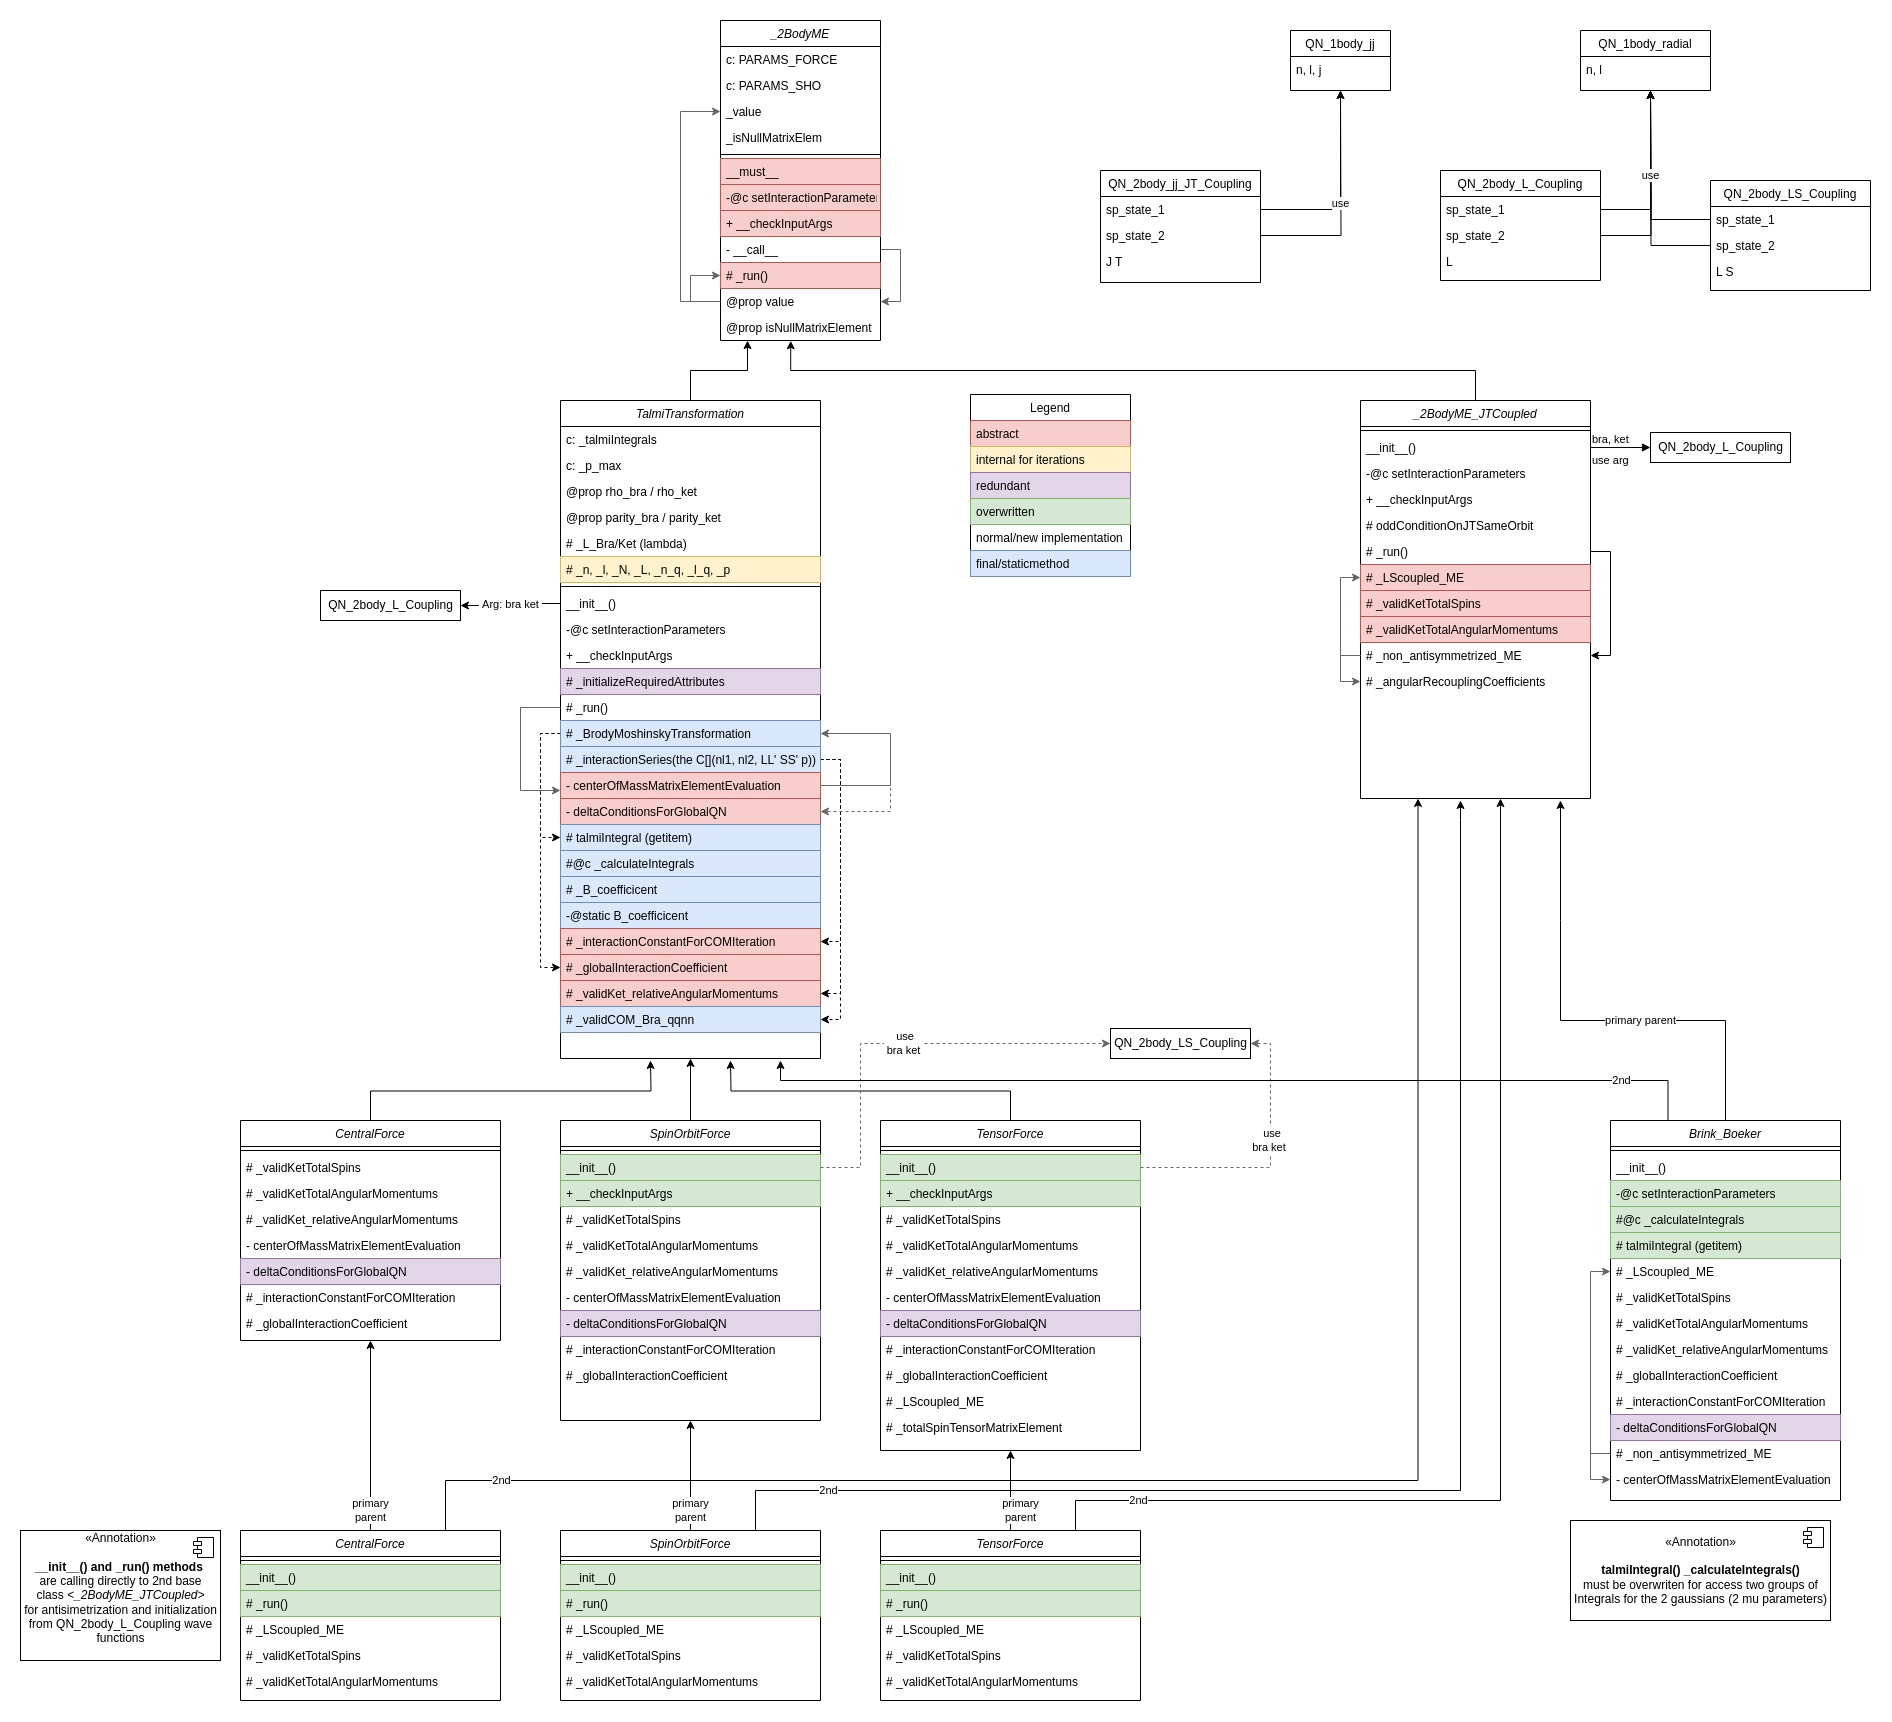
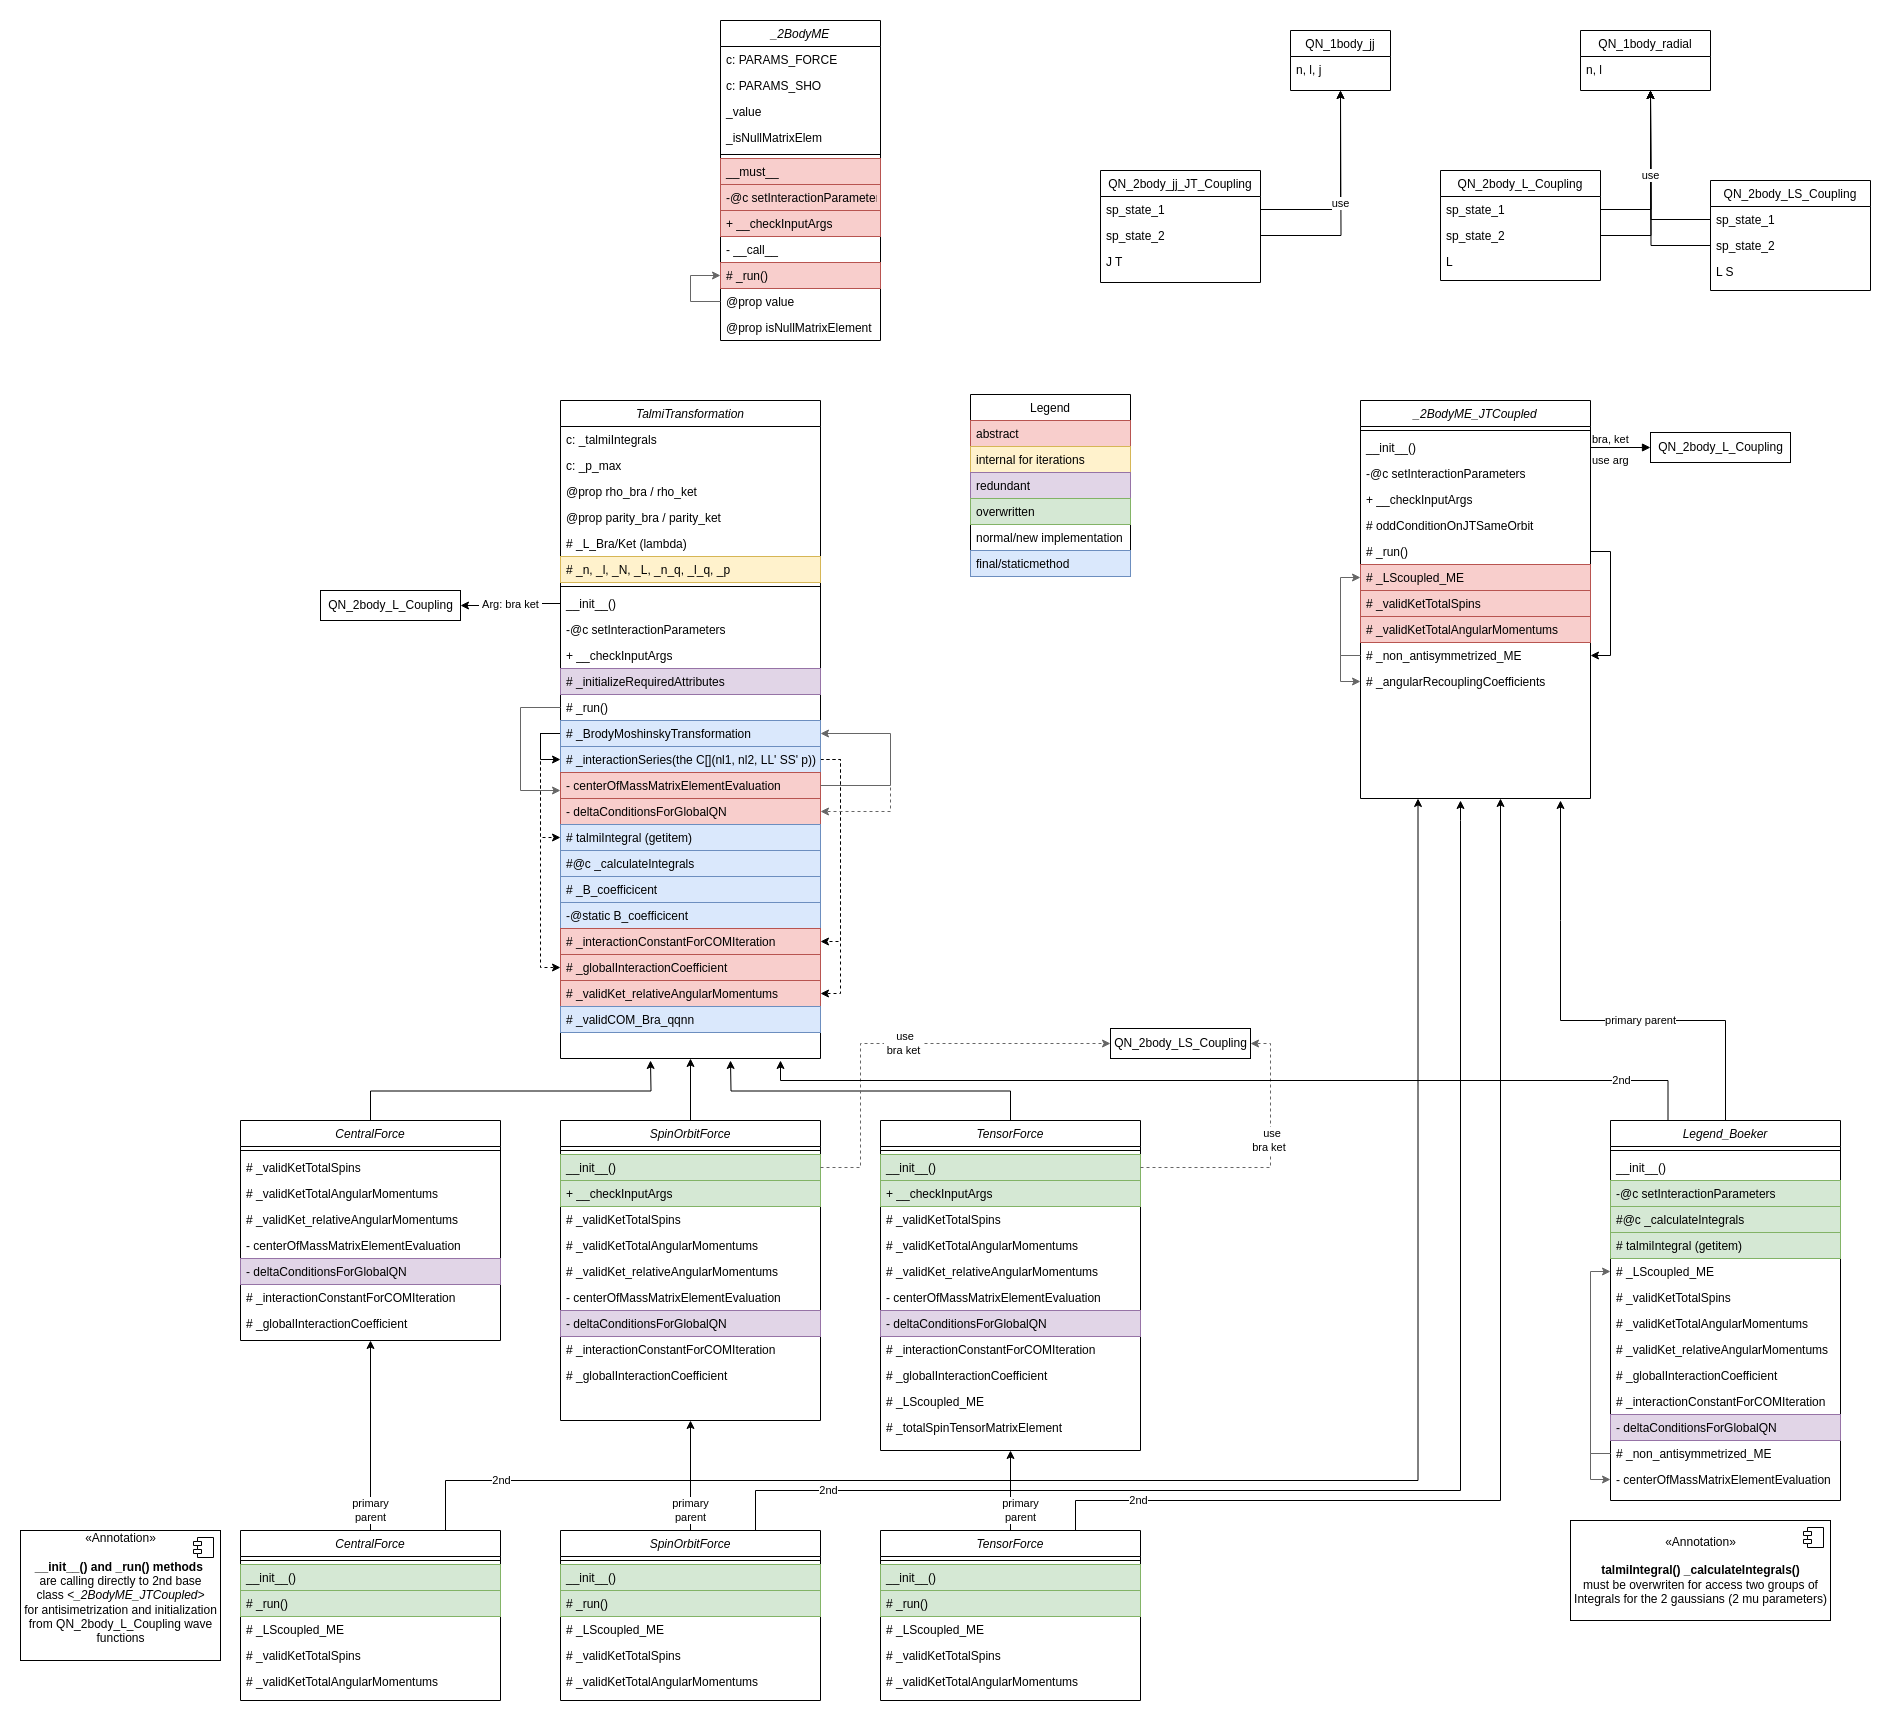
- <mxCell id="15" style="edgeStyle=orthogonalEdgeStyle;rounded=0;orthogonalLoop=1;jettySize=auto;html=1;exitX=0;exitY=0.5;exitDx=0;exitDy=0;entryX=0;entryY=0.5;entryDx=0;entryDy=0;fillColor=#f5f5f5;strokeColor=#666666;" parent="2" source="16" target="5" edge="1"><mxGeometry relative="1" as="geometry"><Array as="points"><mxPoint x="-40" y="281" /><mxPoint x="-40" y="91" /></Array></mxGeometry></mxCell>
- <mxCell id="11" style="edgeStyle=orthogonalEdgeStyle;rounded=0;orthogonalLoop=1;jettySize=auto;html=1;exitX=1;exitY=0.5;exitDx=0;exitDy=0;entryX=1;entryY=0.5;entryDx=0;entryDy=0;fillColor=#f5f5f5;strokeColor=#666666;" parent="2" source="12" target="16" edge="1"><mxGeometry relative="1" as="geometry" /></mxCell>
- <mxCell id="40" style="edgeStyle=orthogonalEdgeStyle;rounded=0;orthogonalLoop=1;jettySize=auto;html=1;exitX=0.5;exitY=0;exitDx=0;exitDy=0;entryX=0.169;entryY=1.002;entryDx=0;entryDy=0;entryPerimeter=0;" parent="1" source="41" target="17" edge="1"><mxGeometry relative="1" as="geometry" /></mxCell>
- <mxCell id="22" style="edgeStyle=orthogonalEdgeStyle;rounded=0;orthogonalLoop=1;jettySize=auto;html=1;exitX=0.5;exitY=0;exitDx=0;exitDy=0;entryX=0.439;entryY=1.011;entryDx=0;entryDy=0;entryPerimeter=0;" parent="1" source="23" target="17" edge="1"><mxGeometry relative="1" as="geometry" /></mxCell>
+ <mxCell id="54" style="edgeStyle=orthogonalEdgeStyle;rounded=0;orthogonalLoop=1;jettySize=auto;html=1;exitX=0;exitY=0.5;exitDx=0;exitDy=0;entryX=0;entryY=0.5;entryDx=0;entryDy=0;" parent="41" source="57" target="61" edge="1"><mxGeometry relative="1" as="geometry"><Array as="points"><mxPoint x="-20" y="333" /><mxPoint x="-20" y="359" /></Array></mxGeometry></mxCell>
- <mxCell id="59" style="edgeStyle=orthogonalEdgeStyle;rounded=0;orthogonalLoop=1;jettySize=auto;html=1;exitX=1;exitY=0.5;exitDx=0;exitDy=0;entryX=1;entryY=0.5;entryDx=0;entryDy=0;dashed=1;" parent="41" source="61" target="73" edge="1"><mxGeometry relative="1" as="geometry" /></mxCell>
- <mxCell id="126" value="Brink_Boeker" style="swimlane;fontStyle=2;align=center;verticalAlign=top;childLayout=stackLayout;horizontal=1;startSize=26;horizontalStack=0;resizeParent=1;resizeLast=0;collapsible=1;marginBottom=0;rounded=0;shadow=0;strokeWidth=1;" parent="1" vertex="1"><mxGeometry x="1610" y="1120" width="230" height="380" as="geometry"><mxRectangle x="230" y="140" width="160" height="26" as="alternateBounds" /></mxGeometry></mxCell>
+ <mxCell id="126" value="Legend_Boeker" style="swimlane;fontStyle=2;align=center;verticalAlign=top;childLayout=stackLayout;horizontal=1;startSize=26;horizontalStack=0;resizeParent=1;resizeLast=0;collapsible=1;marginBottom=0;rounded=0;shadow=0;strokeWidth=1;" parent="1" vertex="1"><mxGeometry x="1610" y="1120" width="230" height="380" as="geometry"><mxRectangle x="230" y="140" width="160" height="26" as="alternateBounds" /></mxGeometry></mxCell>
